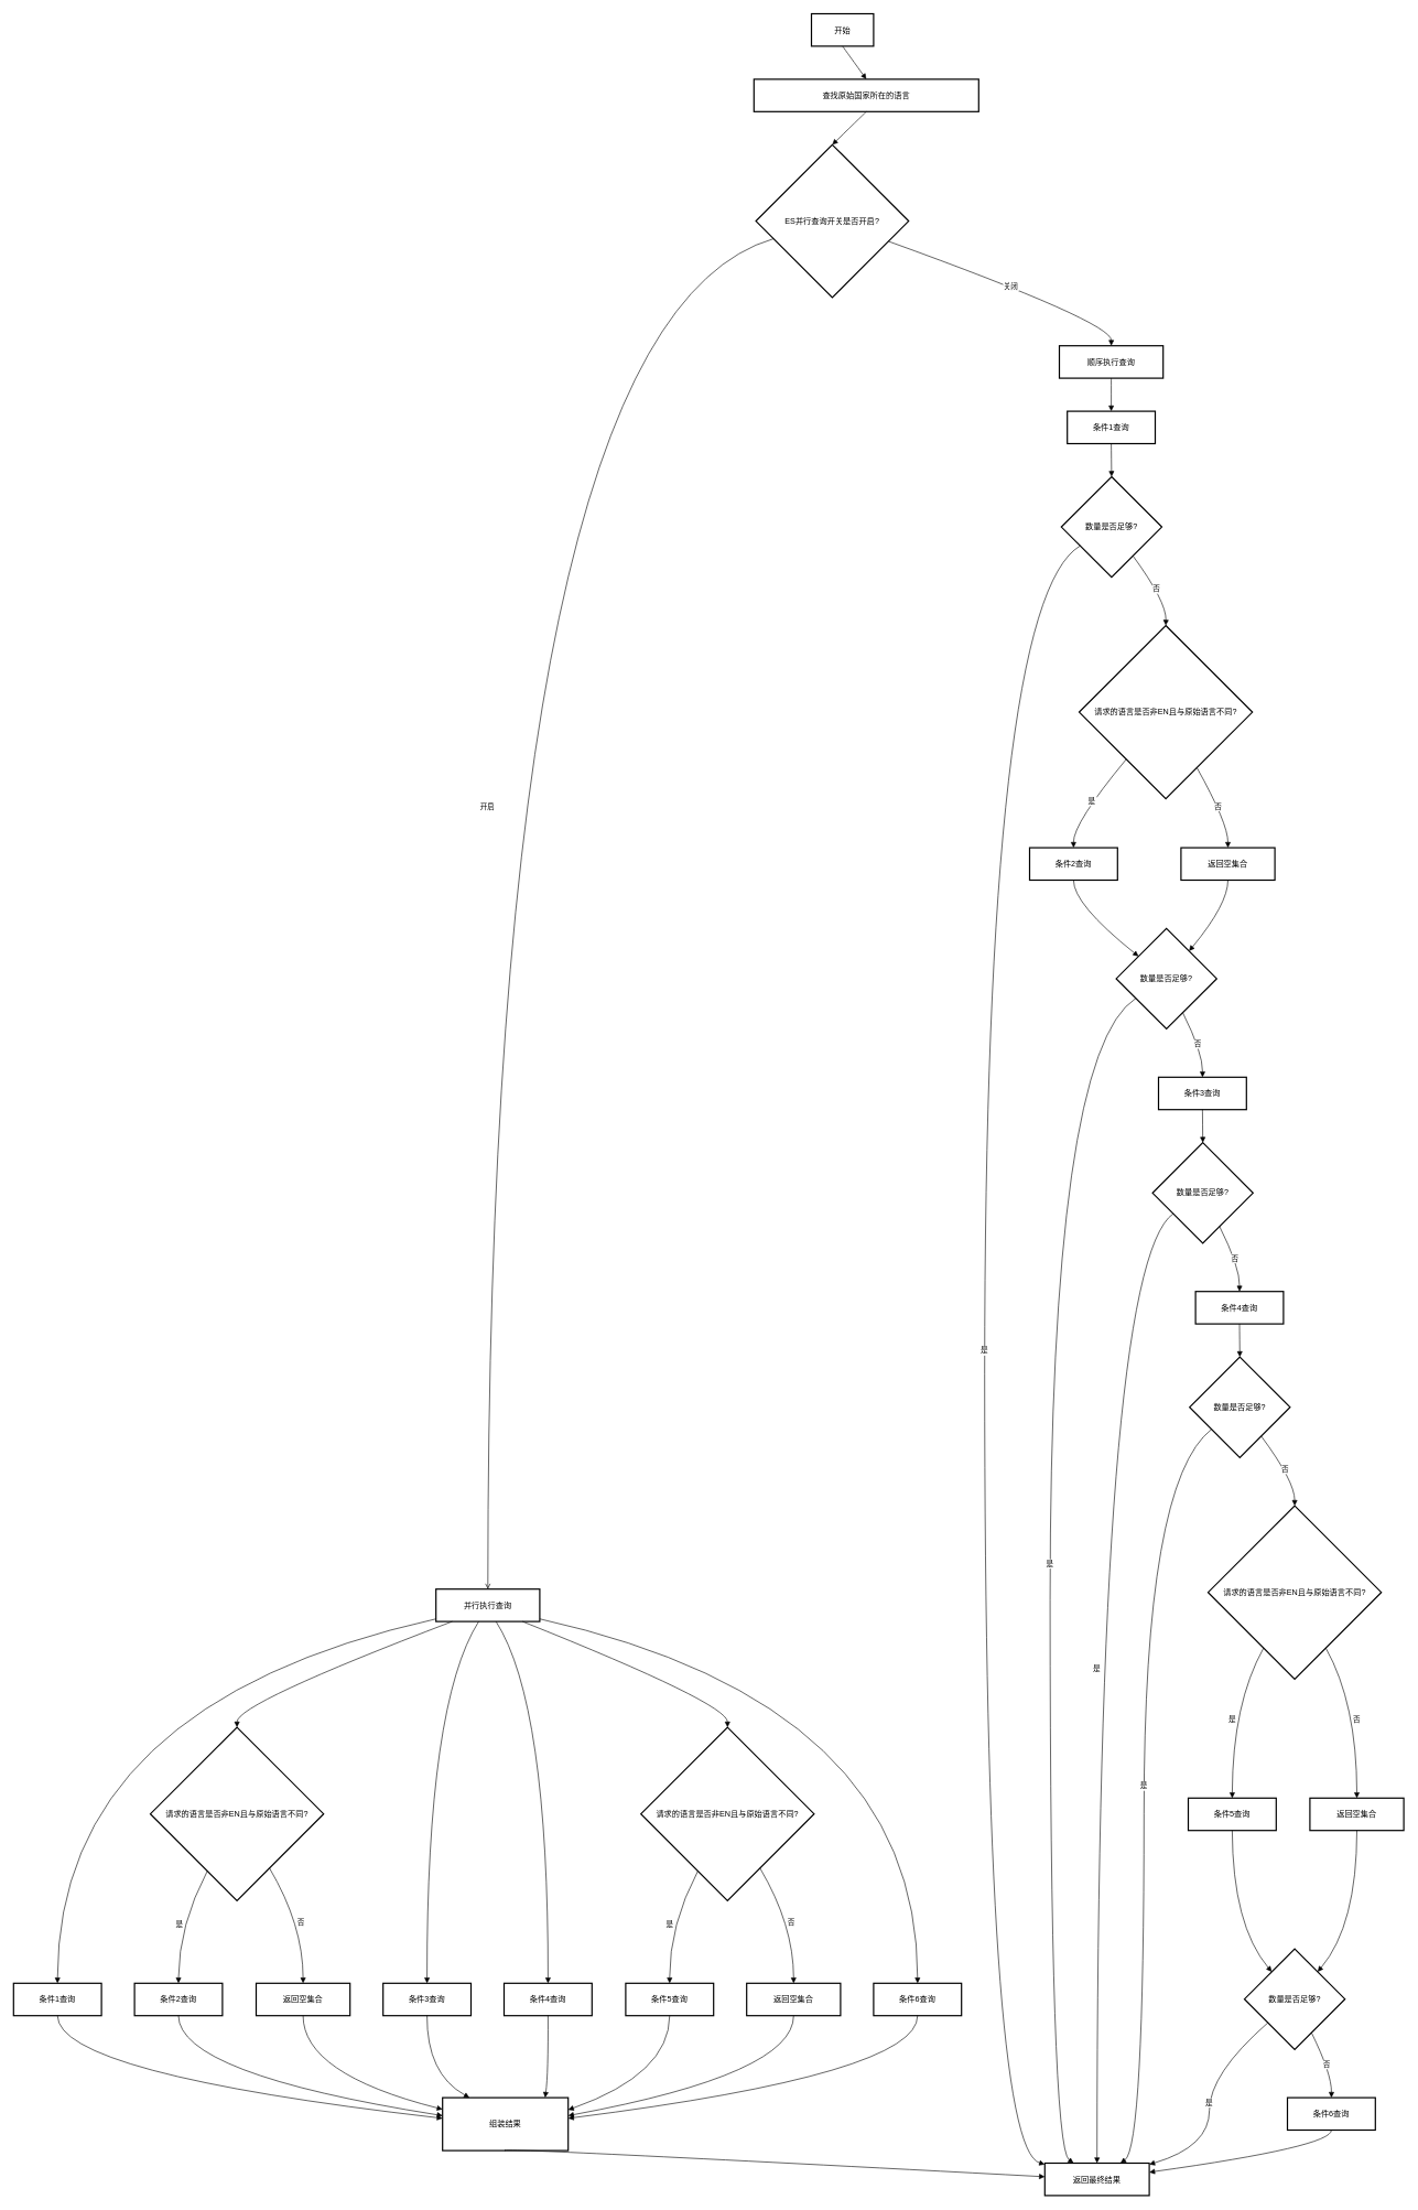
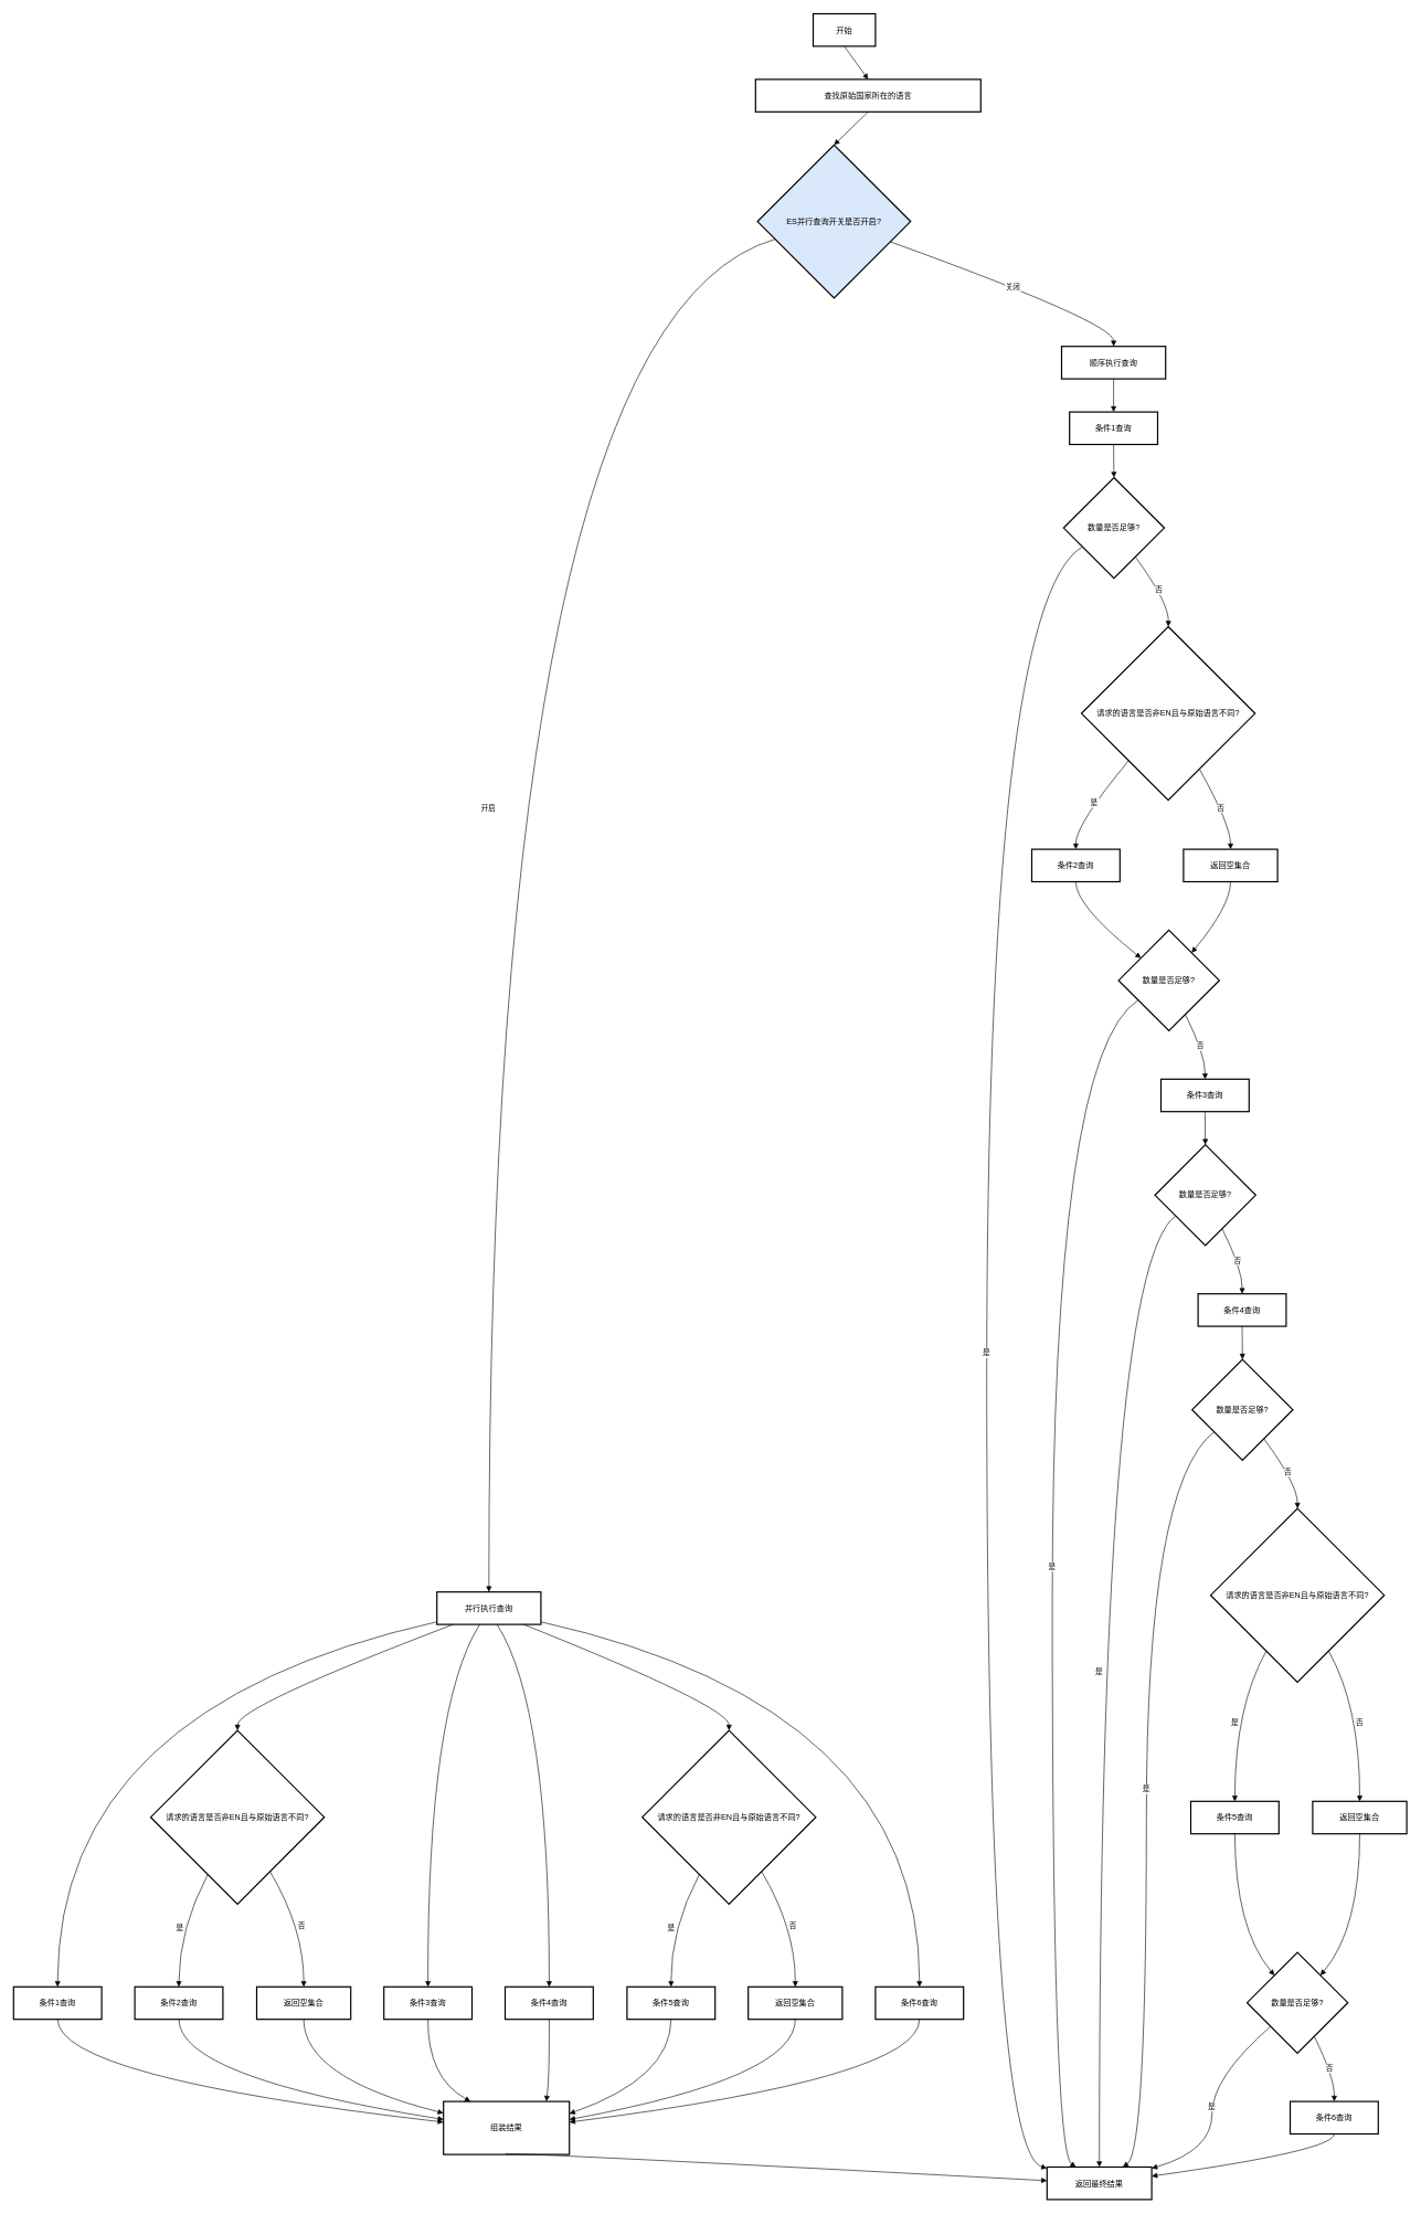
- <mxCell id="4" value="ES并行查询开关是否开启?" style="rhombus;strokeWidth=2;whiteSpace=wrap;" vertex="1" parent="1"><mxGeometry x="1143" y="218" width="231" height="231" as="geometry" /></mxCell>
+ <mxCell id="4" value="ES并行查询开关是否开启?" style="rhombus;strokeWidth=2;whiteSpace=wrap;fillColor=#dae8fc;" vertex="1" parent="1"><mxGeometry x="1143" y="218" width="231" height="231" as="geometry" /></mxCell>
- <mxCell id="36" value="开启" style="curved=1;startArrow=none;endArrow=open;exitX=0;exitY=0.65;entryX=0.5;entryY=0.01;rounded=0;" edge="1" parent="1" source="4" target="5"><mxGeometry relative="1" as="geometry"><Array as="points"><mxPoint x="737" y="486" /></Array></mxGeometry></mxCell>
+ <mxCell id="36" value="开启" style="curved=1;startArrow=none;endArrow=block;exitX=0;exitY=0.65;entryX=0.5;entryY=0.01;rounded=0;" edge="1" parent="1" source="4" target="5"><mxGeometry relative="1" as="geometry"><Array as="points"><mxPoint x="737" y="486" /></Array></mxGeometry></mxCell>
